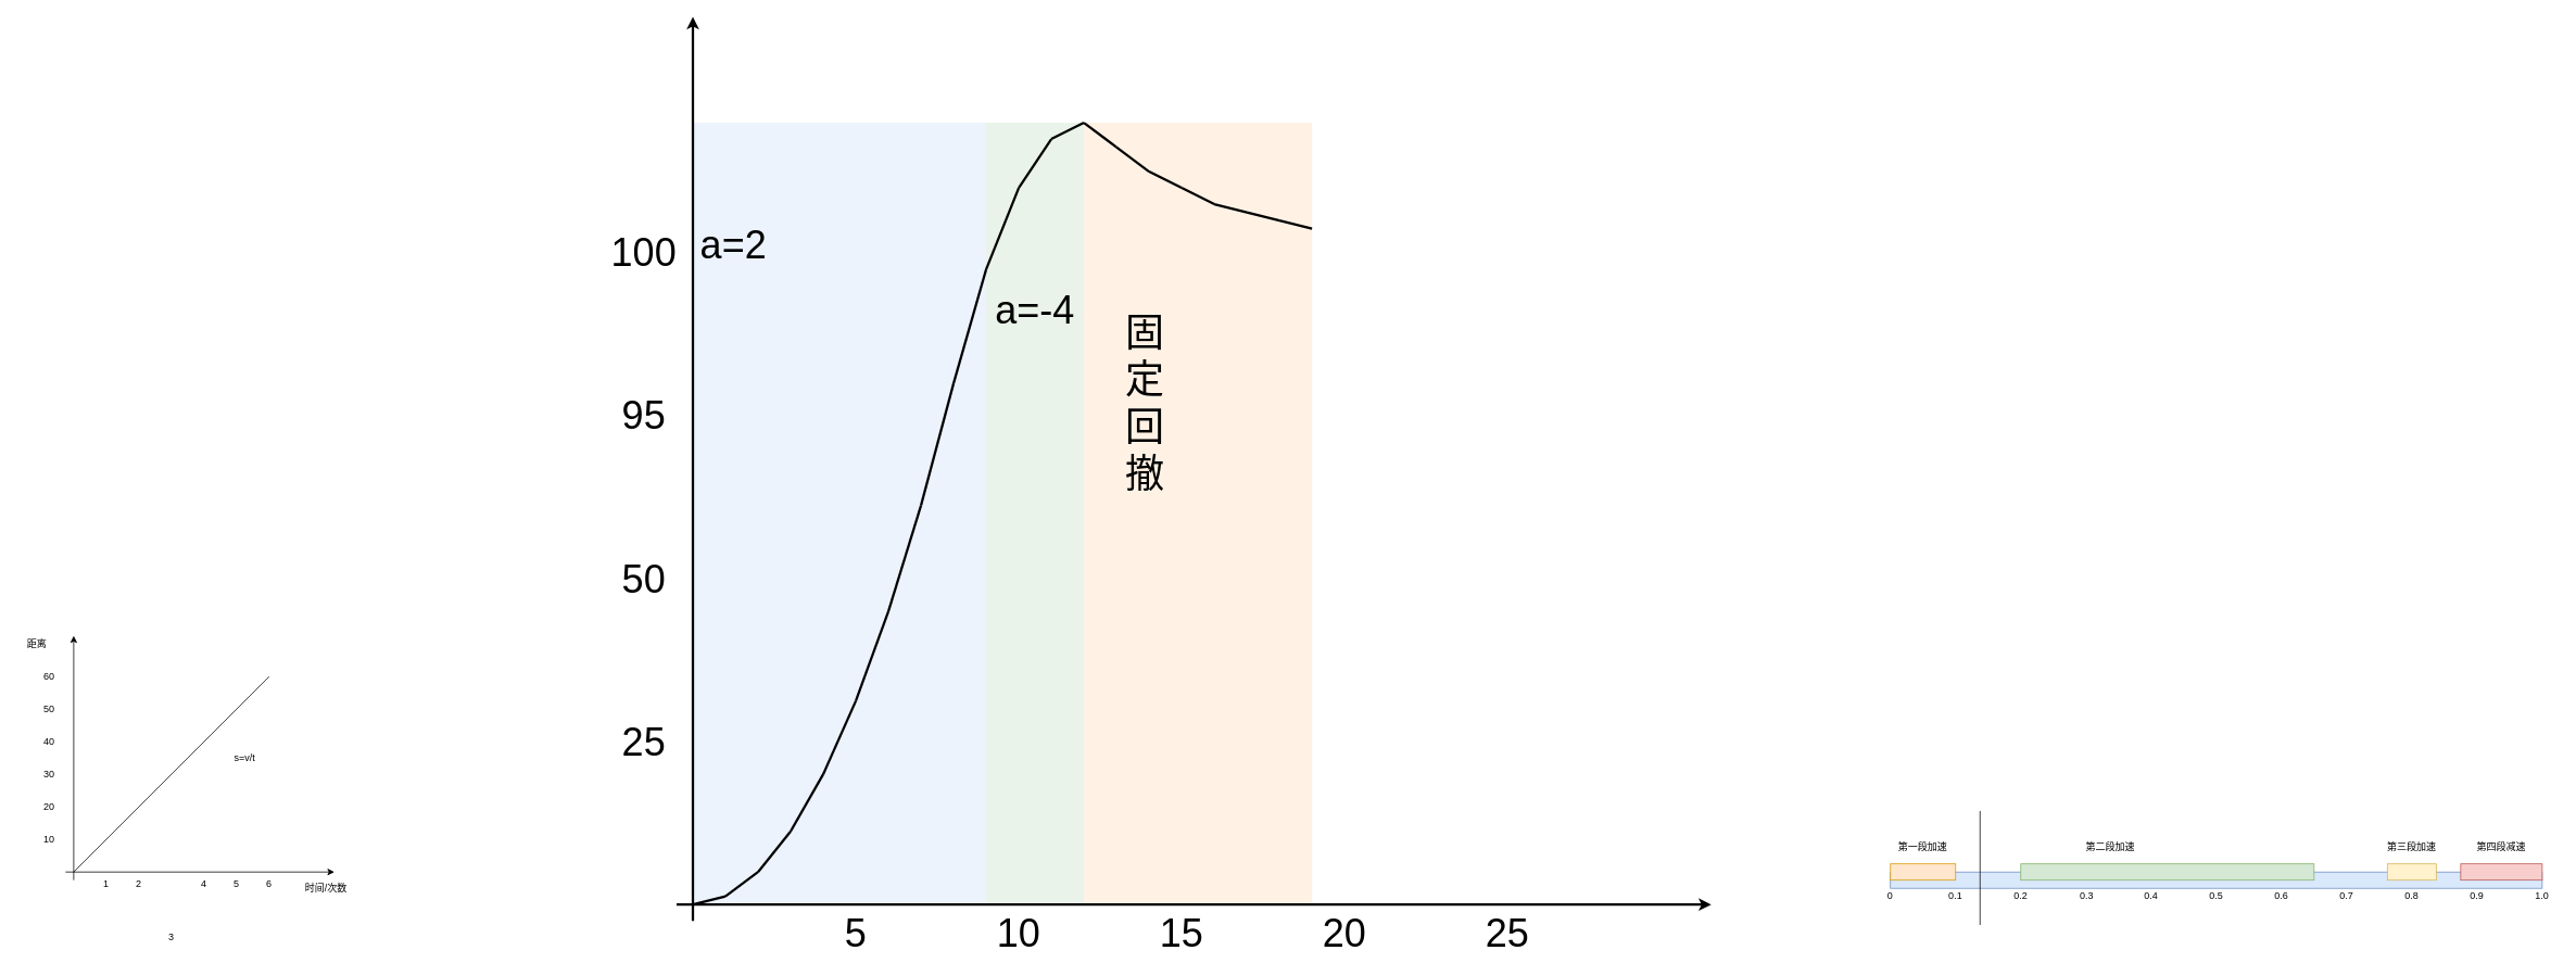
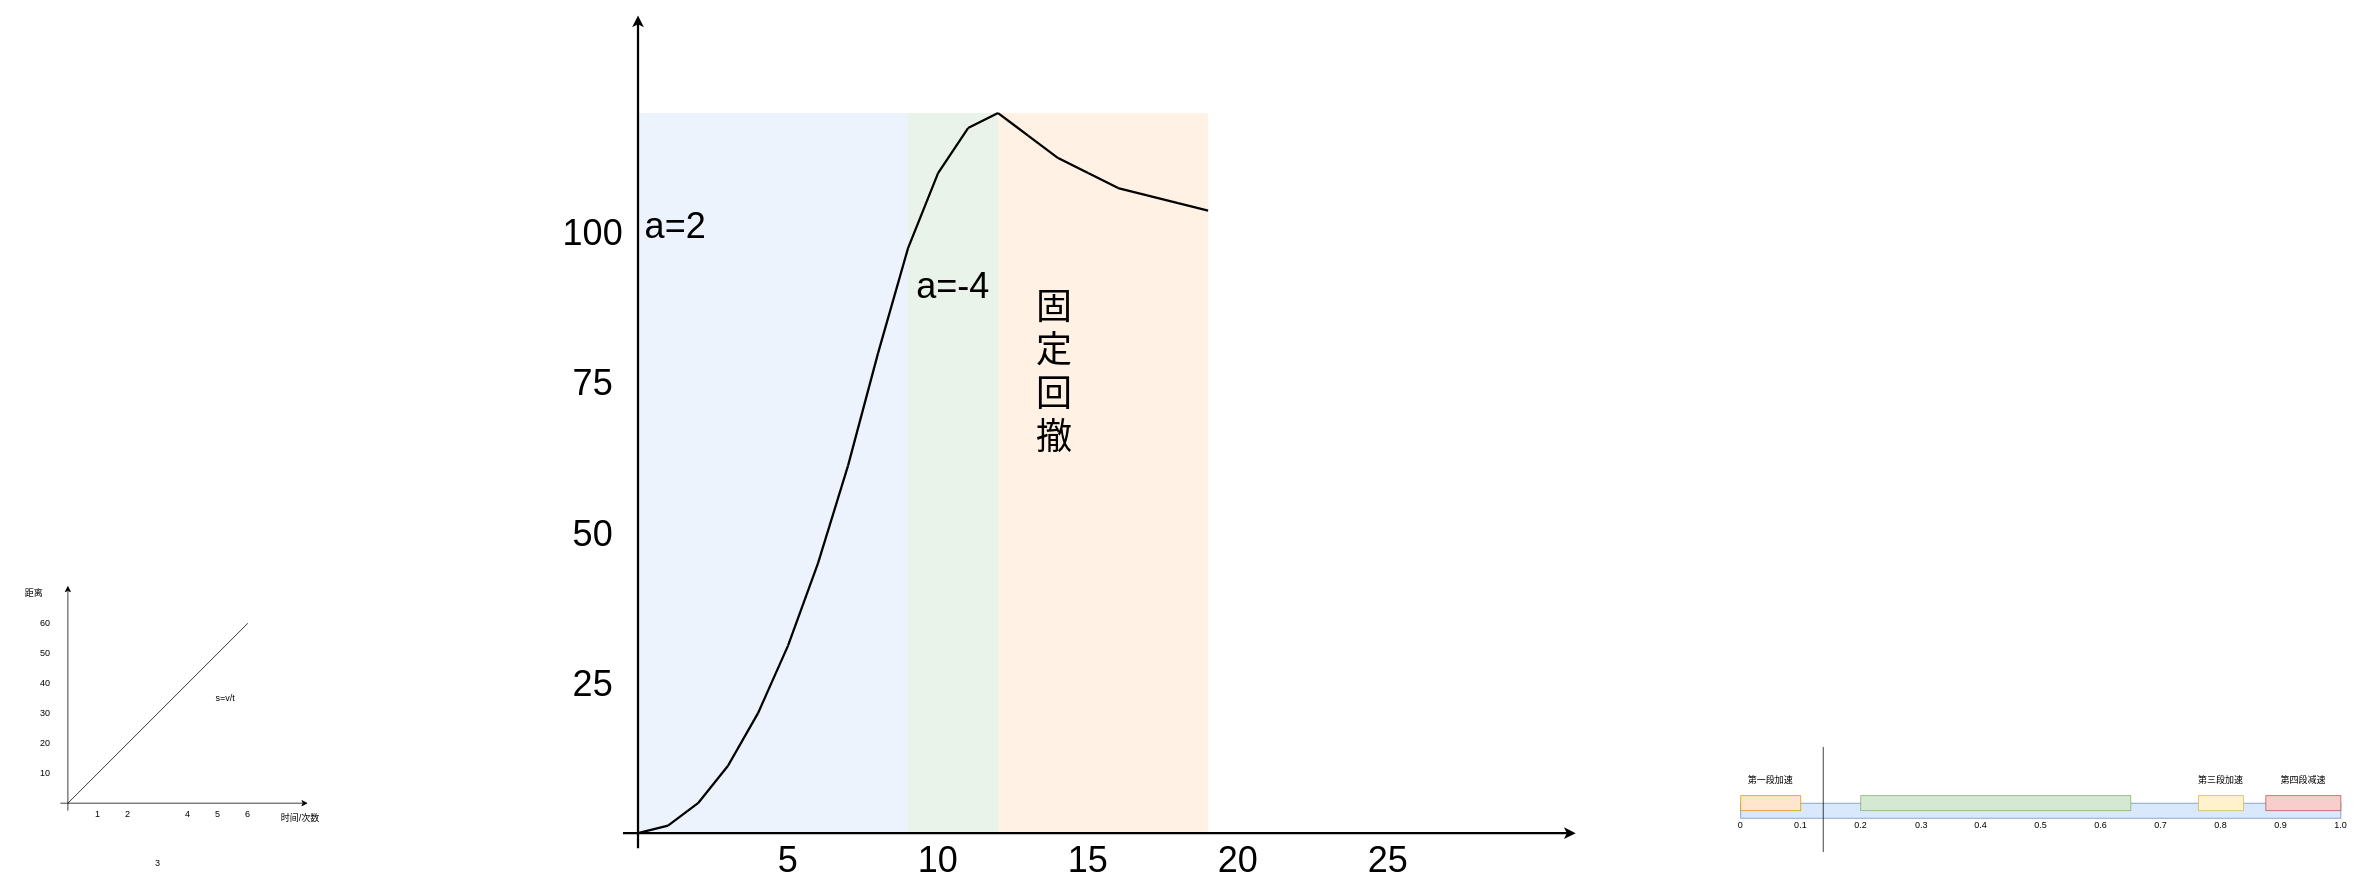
- <mxCell id="48" value="95" style="text;html=1;strokeColor=none;fillColor=none;align=center;verticalAlign=middle;whiteSpace=wrap;rounded=0;fontSize=48;" parent="1" vertex="1"><mxGeometry x="770" y="500" width="40" height="20" as="geometry" /></mxCell>
+ <mxCell id="48" value="75" style="text;html=1;strokeColor=none;fillColor=none;align=center;verticalAlign=middle;whiteSpace=wrap;rounded=0;fontSize=48;" parent="1" vertex="1"><mxGeometry x="770" y="500" width="40" height="20" as="geometry" /></mxCell>
- <mxCell id="67" value="第二段加速" style="text;html=1;strokeColor=none;fillColor=none;align=center;verticalAlign=middle;whiteSpace=wrap;rounded=0;" parent="1" vertex="1"><mxGeometry x="2550" y="1030" width="80" height="20" as="geometry" /></mxCell>
